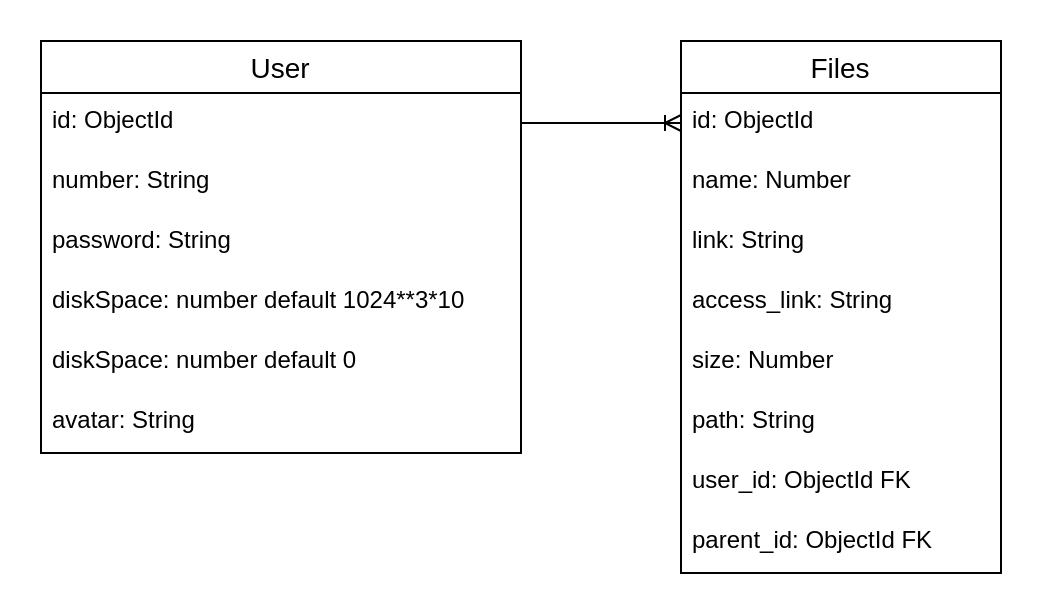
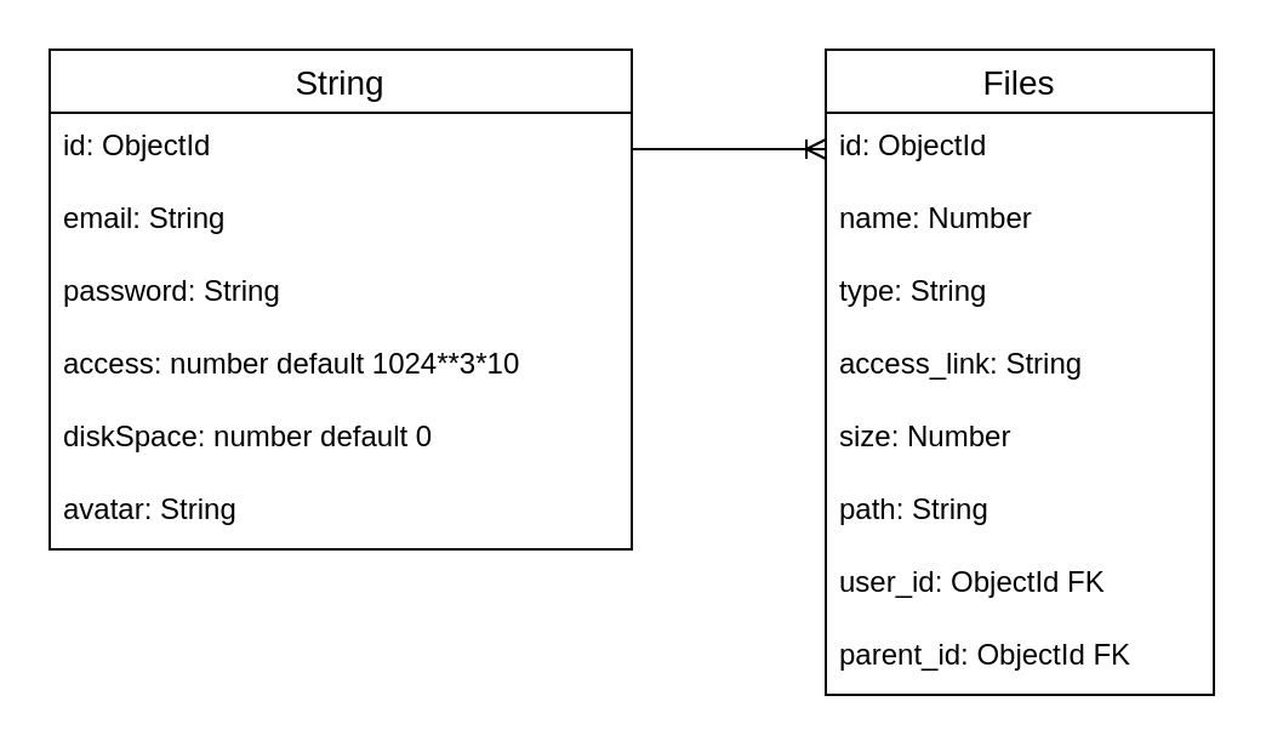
- <mxCell id="2" value="User" style="swimlane;fontStyle=0;childLayout=stackLayout;horizontal=1;startSize=26;horizontalStack=0;resizeParent=1;resizeParentMax=0;resizeLast=0;collapsible=1;marginBottom=0;align=center;fontSize=14;" parent="1" vertex="1"><mxGeometry x="20" y="20" width="240" height="206" as="geometry" /></mxCell>
+ <mxCell id="2" value="String" style="swimlane;fontStyle=0;childLayout=stackLayout;horizontal=1;startSize=26;horizontalStack=0;resizeParent=1;resizeParentMax=0;resizeLast=0;collapsible=1;marginBottom=0;align=center;fontSize=14;" parent="1" vertex="1"><mxGeometry x="20" y="20" width="240" height="206" as="geometry" /></mxCell>
- <mxCell id="4" value="number: String" style="text;strokeColor=none;fillColor=none;spacingLeft=4;spacingRight=4;overflow=hidden;rotatable=0;points=[[0,0.5],[1,0.5]];portConstraint=eastwest;fontSize=12;" parent="2" vertex="1"><mxGeometry y="56" width="240" height="30" as="geometry" /></mxCell>
+ <mxCell id="4" value="email: String" style="text;strokeColor=none;fillColor=none;spacingLeft=4;spacingRight=4;overflow=hidden;rotatable=0;points=[[0,0.5],[1,0.5]];portConstraint=eastwest;fontSize=12;" parent="2" vertex="1"><mxGeometry y="56" width="240" height="30" as="geometry" /></mxCell>
- <mxCell id="12" value="link: String" style="text;strokeColor=none;fillColor=none;spacingLeft=4;spacingRight=4;overflow=hidden;rotatable=0;points=[[0,0.5],[1,0.5]];portConstraint=eastwest;fontSize=12;" parent="9" vertex="1"><mxGeometry y="86" width="160" height="30" as="geometry" /></mxCell>
+ <mxCell id="12" value="type: String" style="text;strokeColor=none;fillColor=none;spacingLeft=4;spacingRight=4;overflow=hidden;rotatable=0;points=[[0,0.5],[1,0.5]];portConstraint=eastwest;fontSize=12;" parent="9" vertex="1"><mxGeometry y="86" width="160" height="30" as="geometry" /></mxCell>
- <mxCell id="6" value="diskSpace: number default 1024**3*10" style="text;strokeColor=none;fillColor=none;spacingLeft=4;spacingRight=4;overflow=hidden;rotatable=0;points=[[0,0.5],[1,0.5]];portConstraint=eastwest;fontSize=12;" parent="2" vertex="1"><mxGeometry y="116" width="240" height="30" as="geometry" /></mxCell>
+ <mxCell id="6" value="access: number default 1024**3*10" style="text;strokeColor=none;fillColor=none;spacingLeft=4;spacingRight=4;overflow=hidden;rotatable=0;points=[[0,0.5],[1,0.5]];portConstraint=eastwest;fontSize=12;" parent="2" vertex="1"><mxGeometry y="116" width="240" height="30" as="geometry" /></mxCell>
